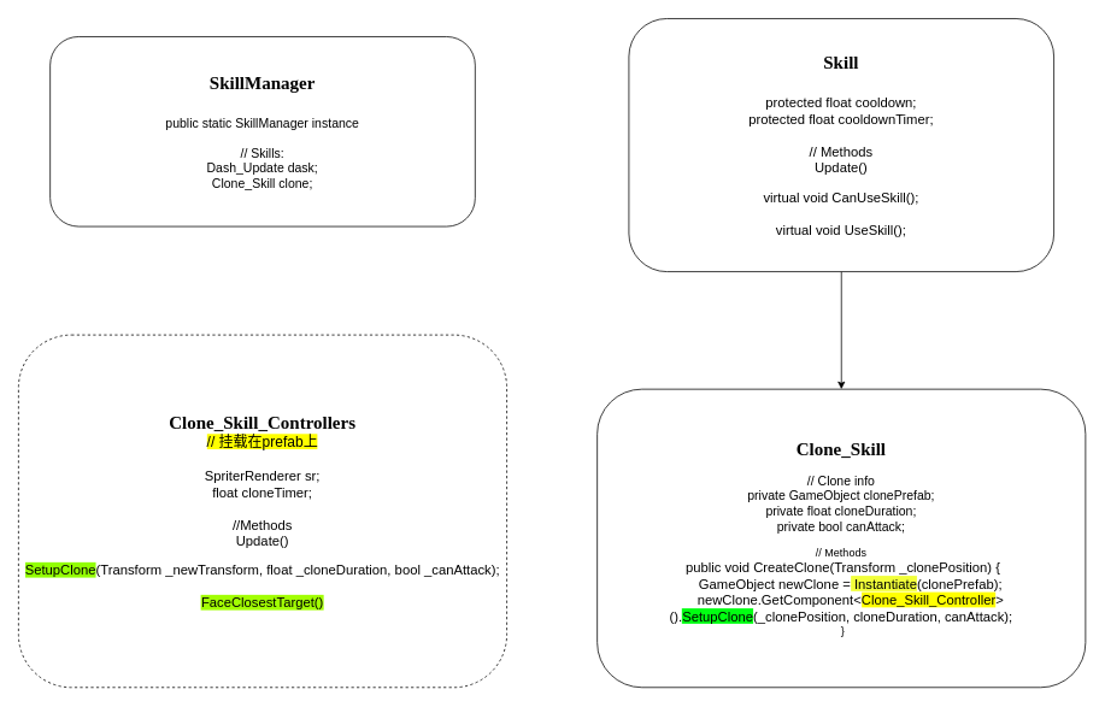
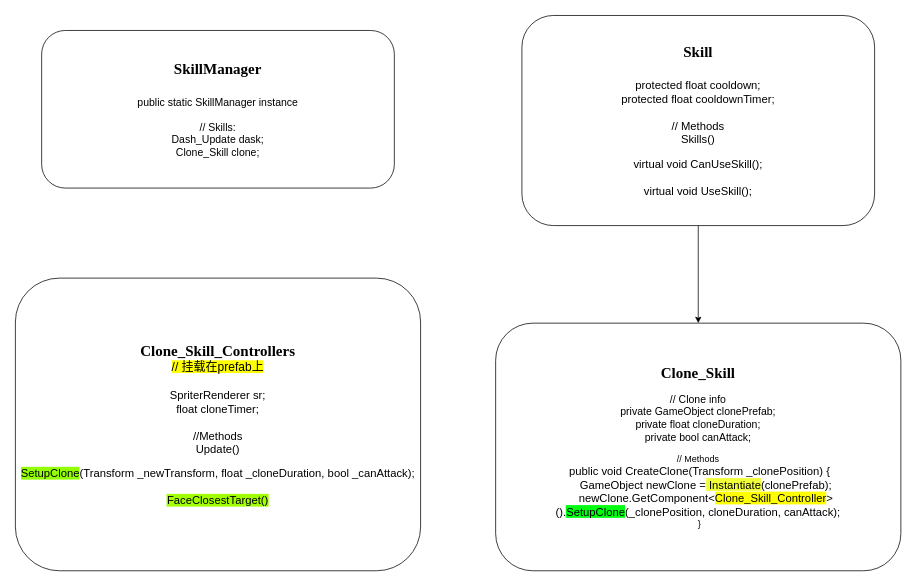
- <mxCell id="6" value="&lt;font face=&quot;Comic Sans MS&quot;&gt;&lt;span style=&quot;font-size: 20px;&quot;&gt;&lt;b&gt;Skill&lt;/b&gt;&lt;/span&gt;&lt;/font&gt;&lt;div&gt;&lt;font face=&quot;Comic Sans MS&quot;&gt;&lt;span style=&quot;font-size: 20px;&quot;&gt;&lt;b&gt;&lt;br&gt;&lt;/b&gt;&lt;/span&gt;&lt;/font&gt;&lt;div&gt;&lt;font style=&quot;font-size: 15px;&quot;&gt;protected float cooldown;&lt;/font&gt;&lt;/div&gt;&lt;div&gt;&lt;font style=&quot;font-size: 15px;&quot;&gt;protected float cooldownTimer;&lt;/font&gt;&lt;/div&gt;&lt;div&gt;&lt;font style=&quot;font-size: 15px;&quot;&gt;&lt;br&gt;&lt;/font&gt;&lt;/div&gt;&lt;div&gt;&lt;span style=&quot;font-size: 15px;&quot;&gt;// Methods&lt;/span&gt;&lt;/div&gt;&lt;div&gt;&lt;span style=&quot;font-size: 15px;&quot;&gt;Update()&lt;/span&gt;&lt;/div&gt;&lt;div&gt;&lt;br&gt;&lt;/div&gt;&lt;div&gt;&lt;font style=&quot;font-size: 15px;&quot;&gt;virtual void CanUseSkill();&lt;/font&gt;&lt;/div&gt;&lt;div&gt;&lt;span style=&quot;font-size: 15px;&quot;&gt;&lt;br&gt;&lt;/span&gt;&lt;/div&gt;&lt;div&gt;&lt;span style=&quot;font-size: 15px;&quot;&gt;virtual void UseSkill();&lt;/span&gt;&lt;/div&gt;&lt;/div&gt;" style="rounded=1;whiteSpace=wrap;html=1;" vertex="1" parent="1"><mxGeometry x="695" y="20" width="470" height="280" as="geometry" /></mxCell>
+ <mxCell id="6" value="&lt;font face=&quot;Comic Sans MS&quot;&gt;&lt;span style=&quot;font-size: 20px;&quot;&gt;&lt;b&gt;Skill&lt;/b&gt;&lt;/span&gt;&lt;/font&gt;&lt;div&gt;&lt;font face=&quot;Comic Sans MS&quot;&gt;&lt;span style=&quot;font-size: 20px;&quot;&gt;&lt;b&gt;&lt;br&gt;&lt;/b&gt;&lt;/span&gt;&lt;/font&gt;&lt;div&gt;&lt;font style=&quot;font-size: 15px;&quot;&gt;protected float cooldown;&lt;/font&gt;&lt;/div&gt;&lt;div&gt;&lt;font style=&quot;font-size: 15px;&quot;&gt;protected float cooldownTimer;&lt;/font&gt;&lt;/div&gt;&lt;div&gt;&lt;font style=&quot;font-size: 15px;&quot;&gt;&lt;br&gt;&lt;/font&gt;&lt;/div&gt;&lt;div&gt;&lt;span style=&quot;font-size: 15px;&quot;&gt;// Methods&lt;/span&gt;&lt;/div&gt;&lt;div&gt;&lt;span style=&quot;font-size: 15px;&quot;&gt;Skills()&lt;/span&gt;&lt;/div&gt;&lt;div&gt;&lt;br&gt;&lt;/div&gt;&lt;div&gt;&lt;font style=&quot;font-size: 15px;&quot;&gt;virtual void CanUseSkill();&lt;/font&gt;&lt;/div&gt;&lt;div&gt;&lt;span style=&quot;font-size: 15px;&quot;&gt;&lt;br&gt;&lt;/span&gt;&lt;/div&gt;&lt;div&gt;&lt;span style=&quot;font-size: 15px;&quot;&gt;virtual void UseSkill();&lt;/span&gt;&lt;/div&gt;&lt;/div&gt;" style="rounded=1;whiteSpace=wrap;html=1;" vertex="1" parent="1"><mxGeometry x="695" y="20" width="470" height="280" as="geometry" /></mxCell>
- <mxCell id="4" value="&lt;font face=&quot;Comic Sans MS&quot; style=&quot;font-size: 20px;&quot;&gt;&lt;b&gt;Clone_Skill_Controllers&lt;/b&gt;&lt;/font&gt;&lt;div&gt;&lt;font style=&quot;font-size: 16px; background-color: light-dark(rgb(255, 255, 0), rgb(237, 237, 237));&quot;&gt;// 挂载在prefab上&lt;br&gt;&lt;/font&gt;&lt;/div&gt;&lt;div&gt;&lt;font style=&quot;font-size: 16px; background-color: light-dark(rgb(255, 255, 0), rgb(237, 237, 237));&quot;&gt;&lt;br&gt;&lt;/font&gt;&lt;/div&gt;&lt;div&gt;&lt;span style=&quot;background-color: transparent; color: light-dark(rgb(0, 0, 0), rgb(255, 255, 255));&quot;&gt;&lt;font style=&quot;font-size: 15px;&quot;&gt;SpriterRenderer sr;&lt;/font&gt;&lt;/span&gt;&lt;/div&gt;&lt;div&gt;&lt;span style=&quot;background-color: transparent; color: light-dark(rgb(0, 0, 0), rgb(255, 255, 255));&quot;&gt;&lt;font style=&quot;font-size: 15px;&quot;&gt;float cloneTimer;&lt;/font&gt;&lt;/span&gt;&lt;/div&gt;&lt;div&gt;&lt;span style=&quot;background-color: transparent; color: light-dark(rgb(0, 0, 0), rgb(255, 255, 255));&quot;&gt;&lt;font style=&quot;font-size: 15px;&quot;&gt;&lt;br&gt;&lt;/font&gt;&lt;/span&gt;&lt;/div&gt;&lt;div&gt;&lt;span style=&quot;background-color: transparent; color: light-dark(rgb(0, 0, 0), rgb(255, 255, 255));&quot;&gt;&lt;font style=&quot;font-size: 15px;&quot;&gt;//Methods&lt;/font&gt;&lt;/span&gt;&lt;/div&gt;&lt;div&gt;&lt;span style=&quot;background-color: transparent; color: light-dark(rgb(0, 0, 0), rgb(255, 255, 255));&quot;&gt;&lt;font style=&quot;font-size: 15px;&quot;&gt;Update()&lt;/font&gt;&lt;/span&gt;&lt;/div&gt;&lt;div&gt;&lt;br&gt;&lt;/div&gt;&lt;div&gt;&lt;span style=&quot;color: light-dark(rgb(0, 0, 0), rgb(255, 255, 255));&quot;&gt;&lt;font style=&quot;font-size: 15px;&quot;&gt;&lt;span style=&quot;background-color: rgb(146, 255, 3);&quot;&gt;SetupClone&lt;/span&gt;(Transform _newTransform, float _cloneDuration, bool _canAttack);&lt;/font&gt;&lt;/span&gt;&lt;/div&gt;&lt;div&gt;&lt;span style=&quot;background-color: transparent; font-size: 15px;&quot;&gt;&lt;br&gt;&lt;/span&gt;&lt;/div&gt;&lt;div&gt;&lt;font style=&quot;font-size: 15px; background-color: rgb(162, 255, 3);&quot;&gt;FaceClosestTarget()&lt;/font&gt;&lt;/div&gt;" style="whiteSpace=wrap;html=1;rounded=1;dashed=1;" vertex="1" parent="1"><mxGeometry x="20" y="370" width="540" height="390" as="geometry" /></mxCell>
+ <mxCell id="4" value="&lt;font face=&quot;Comic Sans MS&quot; style=&quot;font-size: 20px;&quot;&gt;&lt;b&gt;Clone_Skill_Controllers&lt;/b&gt;&lt;/font&gt;&lt;div&gt;&lt;font style=&quot;font-size: 16px; background-color: light-dark(rgb(255, 255, 0), rgb(237, 237, 237));&quot;&gt;// 挂载在prefab上&lt;br&gt;&lt;/font&gt;&lt;/div&gt;&lt;div&gt;&lt;font style=&quot;font-size: 16px; background-color: light-dark(rgb(255, 255, 0), rgb(237, 237, 237));&quot;&gt;&lt;br&gt;&lt;/font&gt;&lt;/div&gt;&lt;div&gt;&lt;span style=&quot;background-color: transparent; color: light-dark(rgb(0, 0, 0), rgb(255, 255, 255));&quot;&gt;&lt;font style=&quot;font-size: 15px;&quot;&gt;SpriterRenderer sr;&lt;/font&gt;&lt;/span&gt;&lt;/div&gt;&lt;div&gt;&lt;span style=&quot;background-color: transparent; color: light-dark(rgb(0, 0, 0), rgb(255, 255, 255));&quot;&gt;&lt;font style=&quot;font-size: 15px;&quot;&gt;float cloneTimer;&lt;/font&gt;&lt;/span&gt;&lt;/div&gt;&lt;div&gt;&lt;span style=&quot;background-color: transparent; color: light-dark(rgb(0, 0, 0), rgb(255, 255, 255));&quot;&gt;&lt;font style=&quot;font-size: 15px;&quot;&gt;&lt;br&gt;&lt;/font&gt;&lt;/span&gt;&lt;/div&gt;&lt;div&gt;&lt;span style=&quot;background-color: transparent; color: light-dark(rgb(0, 0, 0), rgb(255, 255, 255));&quot;&gt;&lt;font style=&quot;font-size: 15px;&quot;&gt;//Methods&lt;/font&gt;&lt;/span&gt;&lt;/div&gt;&lt;div&gt;&lt;span style=&quot;background-color: transparent; color: light-dark(rgb(0, 0, 0), rgb(255, 255, 255));&quot;&gt;&lt;font style=&quot;font-size: 15px;&quot;&gt;Update()&lt;/font&gt;&lt;/span&gt;&lt;/div&gt;&lt;div&gt;&lt;br&gt;&lt;/div&gt;&lt;div&gt;&lt;span style=&quot;color: light-dark(rgb(0, 0, 0), rgb(255, 255, 255));&quot;&gt;&lt;font style=&quot;font-size: 15px;&quot;&gt;&lt;span style=&quot;background-color: rgb(146, 255, 3);&quot;&gt;SetupClone&lt;/span&gt;(Transform _newTransform, float _cloneDuration, bool _canAttack);&lt;/font&gt;&lt;/span&gt;&lt;/div&gt;&lt;div&gt;&lt;span style=&quot;background-color: transparent; font-size: 15px;&quot;&gt;&lt;br&gt;&lt;/span&gt;&lt;/div&gt;&lt;div&gt;&lt;font style=&quot;font-size: 15px; background-color: rgb(162, 255, 3);&quot;&gt;FaceClosestTarget()&lt;/font&gt;&lt;/div&gt;" style="whiteSpace=wrap;html=1;rounded=1;" vertex="1" parent="1"><mxGeometry x="20" y="370" width="540" height="390" as="geometry" /></mxCell>
